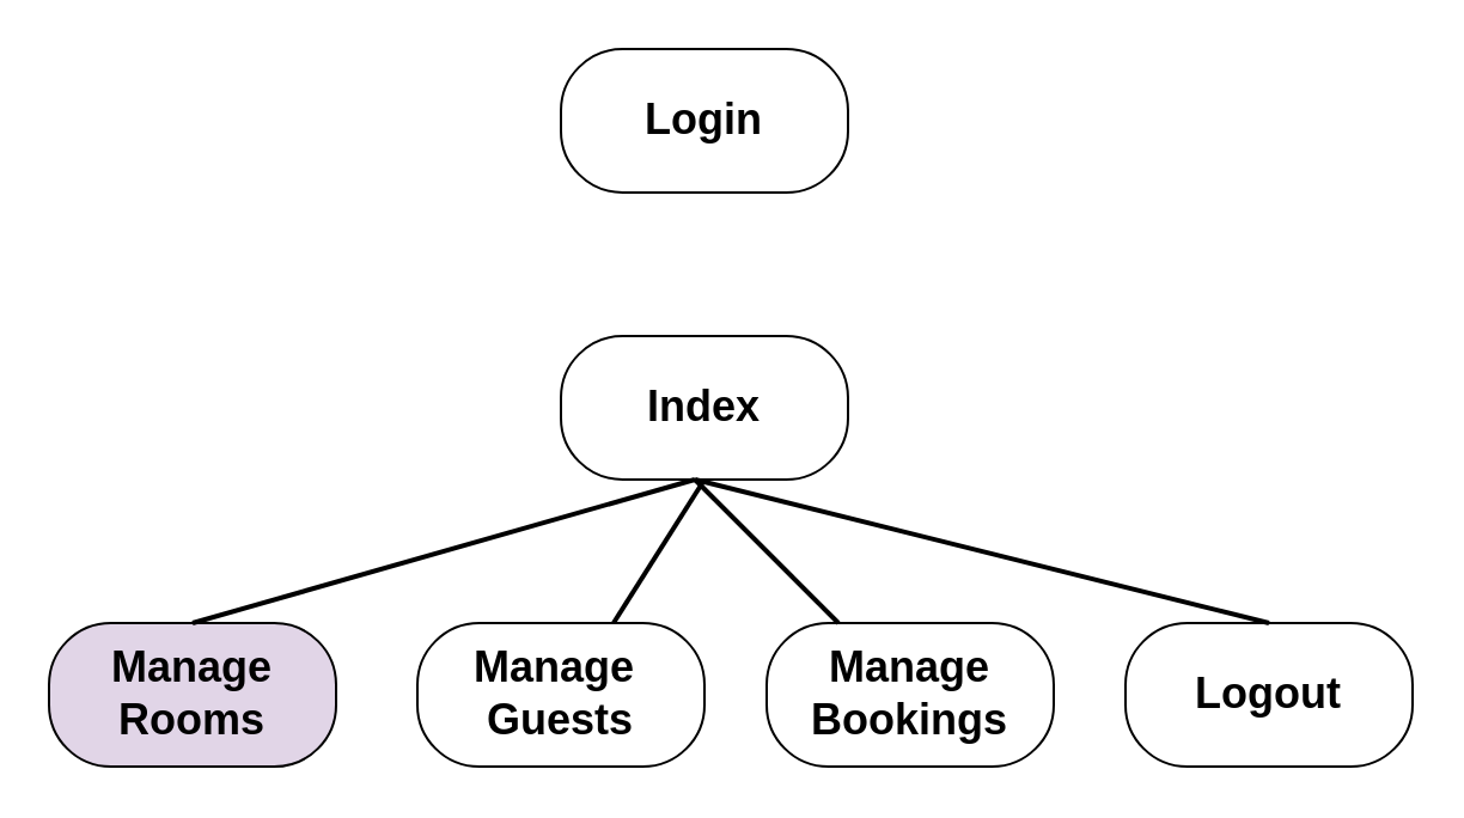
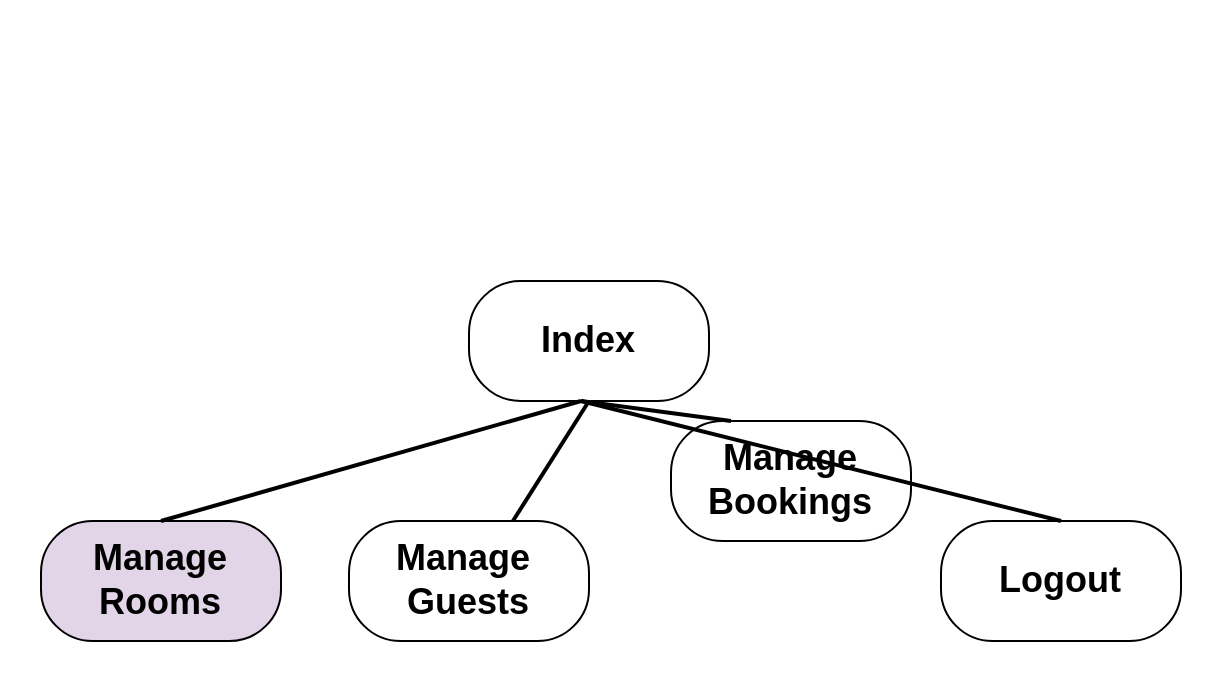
- <mxCell id="2" value="&lt;font style=&quot;font-size: 18px;&quot;&gt;&lt;b&gt;Login&lt;/b&gt;&lt;/font&gt;" style="rounded=1;whiteSpace=wrap;html=1;strokeColor=default;arcSize=43;" vertex="1" parent="1"><mxGeometry x="234" y="20" width="120" height="60" as="geometry" /></mxCell>
- <mxCell id="6" value="&lt;font style=&quot;font-size: 18px;&quot;&gt;&lt;b&gt;Manage&lt;br&gt;Bookings&lt;br&gt;&lt;/b&gt;&lt;/font&gt;" style="rounded=1;whiteSpace=wrap;html=1;strokeColor=default;arcSize=43;" vertex="1" parent="1"><mxGeometry x="320" y="260" width="120" height="60" as="geometry" /></mxCell>
+ <mxCell id="6" value="&lt;font style=&quot;font-size: 18px;&quot;&gt;&lt;b&gt;Manage&lt;br&gt;Bookings&lt;br&gt;&lt;/b&gt;&lt;/font&gt;" style="rounded=1;whiteSpace=wrap;html=1;strokeColor=default;arcSize=43;" vertex="1" parent="1"><mxGeometry x="335" y="210" width="120" height="60" as="geometry" /></mxCell>
